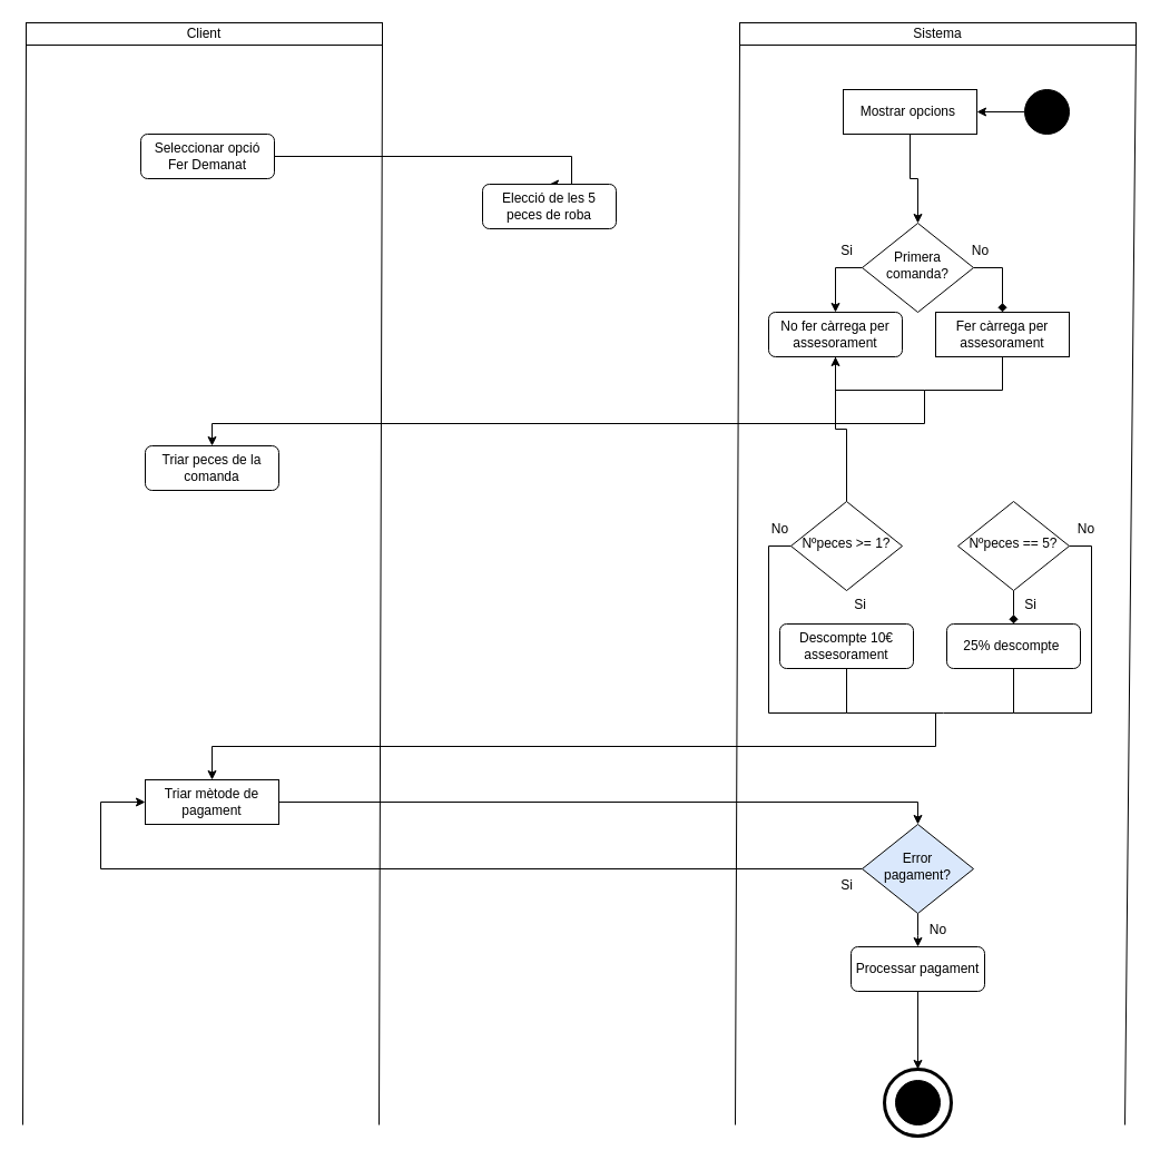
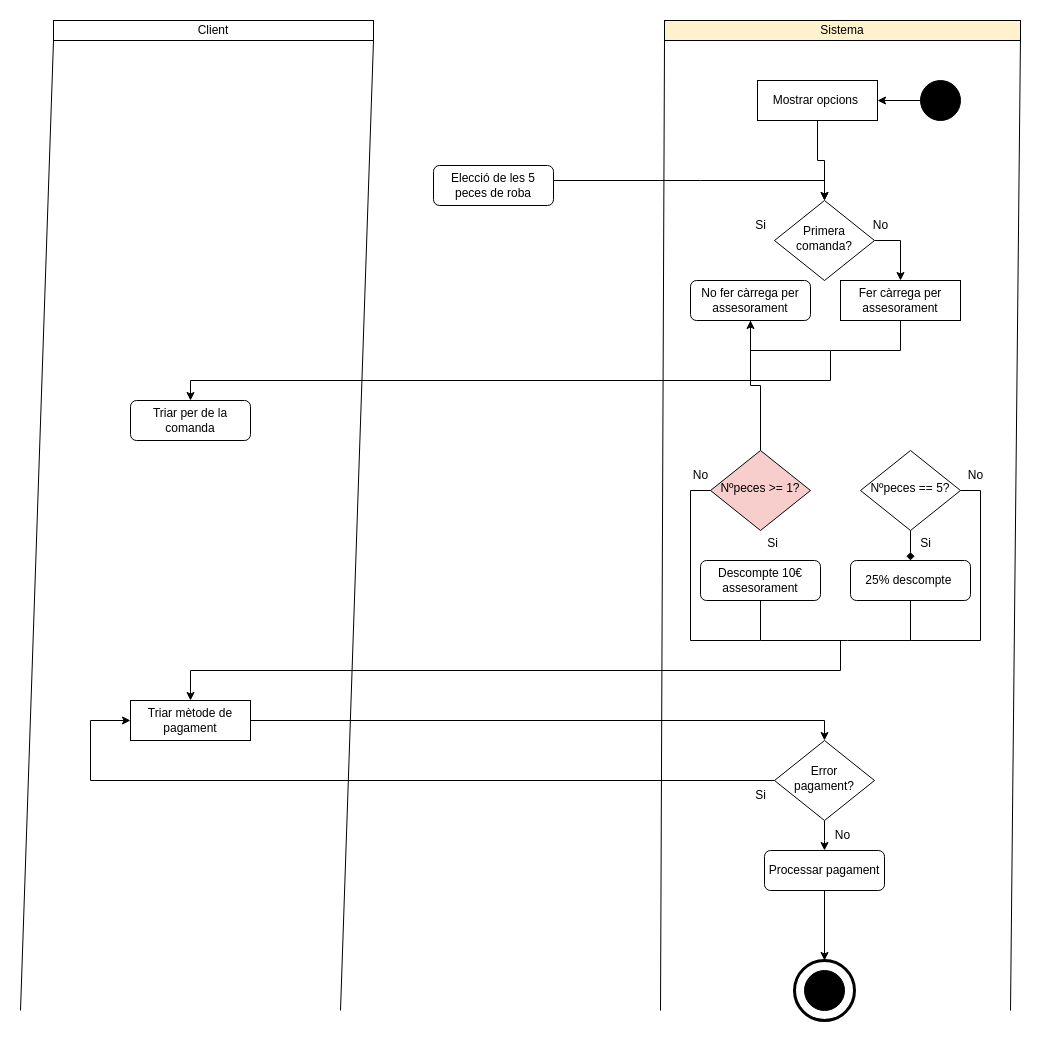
- <mxCell id="10" value="Client" style="rounded=0;whiteSpace=wrap;html=1;" vertex="1" parent="1"><mxGeometry x="23" y="20" width="320" height="20" as="geometry" /></mxCell>
+ <mxCell id="10" value="Client" style="rounded=0;whiteSpace=wrap;html=1;" vertex="1" parent="1"><mxGeometry x="53" y="20" width="320" height="20" as="geometry" /></mxCell>
- <mxCell id="11" value="Sistema" style="rounded=0;whiteSpace=wrap;html=1;" vertex="1" parent="1"><mxGeometry x="664" y="20" width="356" height="20" as="geometry" /></mxCell>
+ <mxCell id="11" value="Sistema" style="rounded=0;whiteSpace=wrap;html=1;fillColor=#fff2cc;" vertex="1" parent="1"><mxGeometry x="664" y="20" width="356" height="20" as="geometry" /></mxCell>
- <mxCell id="3" value="Seleccionar opció &lt;br&gt;Fer Demanat" style="rounded=1;whiteSpace=wrap;html=1;fontSize=12;glass=0;strokeWidth=1;shadow=0;" vertex="1" parent="1"><mxGeometry x="126" y="120" width="120" height="40" as="geometry" /></mxCell>
- <mxCell id="2" style="edgeStyle=orthogonalEdgeStyle;rounded=0;orthogonalLoop=1;jettySize=auto;html=1;entryX=0.5;entryY=0;entryDx=0;entryDy=0;" edge="1" parent="1" source="3" target="7"><mxGeometry relative="1" as="geometry"><Array as="points"><mxPoint x="513" y="140" /></Array></mxGeometry></mxCell>
+ <mxCell id="6" style="edgeStyle=orthogonalEdgeStyle;rounded=0;orthogonalLoop=1;jettySize=auto;html=1;entryX=0.5;entryY=0;entryDx=0;entryDy=0;" edge="1" parent="1" source="7" target="21"><mxGeometry relative="1" as="geometry"><Array as="points"><mxPoint x="700" y="180" /><mxPoint x="700" y="180" /></Array></mxGeometry></mxCell>
- <mxCell id="19" style="edgeStyle=orthogonalEdgeStyle;rounded=0;orthogonalLoop=1;jettySize=auto;html=1;entryX=0.5;entryY=0;entryDx=0;entryDy=0;" edge="1" parent="1" source="21" target="22"><mxGeometry relative="1" as="geometry"><Array as="points"><mxPoint x="750" y="240" /></Array></mxGeometry></mxCell>
- <mxCell id="20" style="edgeStyle=orthogonalEdgeStyle;rounded=0;orthogonalLoop=1;jettySize=auto;html=1;entryX=0.5;entryY=0;entryDx=0;entryDy=0;endArrow=diamond;" edge="1" parent="1" source="21" target="23"><mxGeometry relative="1" as="geometry"><Array as="points"><mxPoint x="900" y="240" /></Array></mxGeometry></mxCell>
+ <mxCell id="20" style="edgeStyle=orthogonalEdgeStyle;rounded=0;orthogonalLoop=1;jettySize=auto;html=1;entryX=0.5;entryY=0;entryDx=0;entryDy=0;" edge="1" parent="1" source="21" target="23"><mxGeometry relative="1" as="geometry"><Array as="points"><mxPoint x="900" y="240" /></Array></mxGeometry></mxCell>
- <mxCell id="26" value="Triar peces de la comanda" style="rounded=1;whiteSpace=wrap;html=1;fontSize=12;glass=0;strokeWidth=1;shadow=0;" vertex="1" parent="1"><mxGeometry x="130" y="400" width="120" height="40" as="geometry" /></mxCell>
+ <mxCell id="26" value="Triar per de la comanda" style="rounded=1;whiteSpace=wrap;html=1;fontSize=12;glass=0;strokeWidth=1;shadow=0;" vertex="1" parent="1"><mxGeometry x="130" y="400" width="120" height="40" as="geometry" /></mxCell>
- <mxCell id="34" value="Nºpeces &amp;gt;= 1?" style="rhombus;whiteSpace=wrap;html=1;shadow=0;fontFamily=Helvetica;fontSize=12;align=center;strokeWidth=1;spacing=6;spacingTop=-4;" vertex="1" parent="1"><mxGeometry x="710" y="450" width="100" height="80" as="geometry" /></mxCell>
+ <mxCell id="34" value="Nºpeces &amp;gt;= 1?" style="rhombus;whiteSpace=wrap;html=1;shadow=0;fontFamily=Helvetica;fontSize=12;align=center;strokeWidth=1;spacing=6;spacingTop=-4;fillColor=#f8cecc;" vertex="1" parent="1"><mxGeometry x="710" y="450" width="100" height="80" as="geometry" /></mxCell>
- <mxCell id="59" value="Error pagament?" style="rhombus;whiteSpace=wrap;html=1;shadow=0;fontFamily=Helvetica;fontSize=12;align=center;strokeWidth=1;spacing=6;spacingTop=-4;fillColor=#dae8fc;" vertex="1" parent="1"><mxGeometry x="774" y="740" width="100" height="80" as="geometry" /></mxCell>
+ <mxCell id="59" value="Error pagament?" style="rhombus;whiteSpace=wrap;html=1;shadow=0;fontFamily=Helvetica;fontSize=12;align=center;strokeWidth=1;spacing=6;spacingTop=-4;" vertex="1" parent="1"><mxGeometry x="774" y="740" width="100" height="80" as="geometry" /></mxCell>
